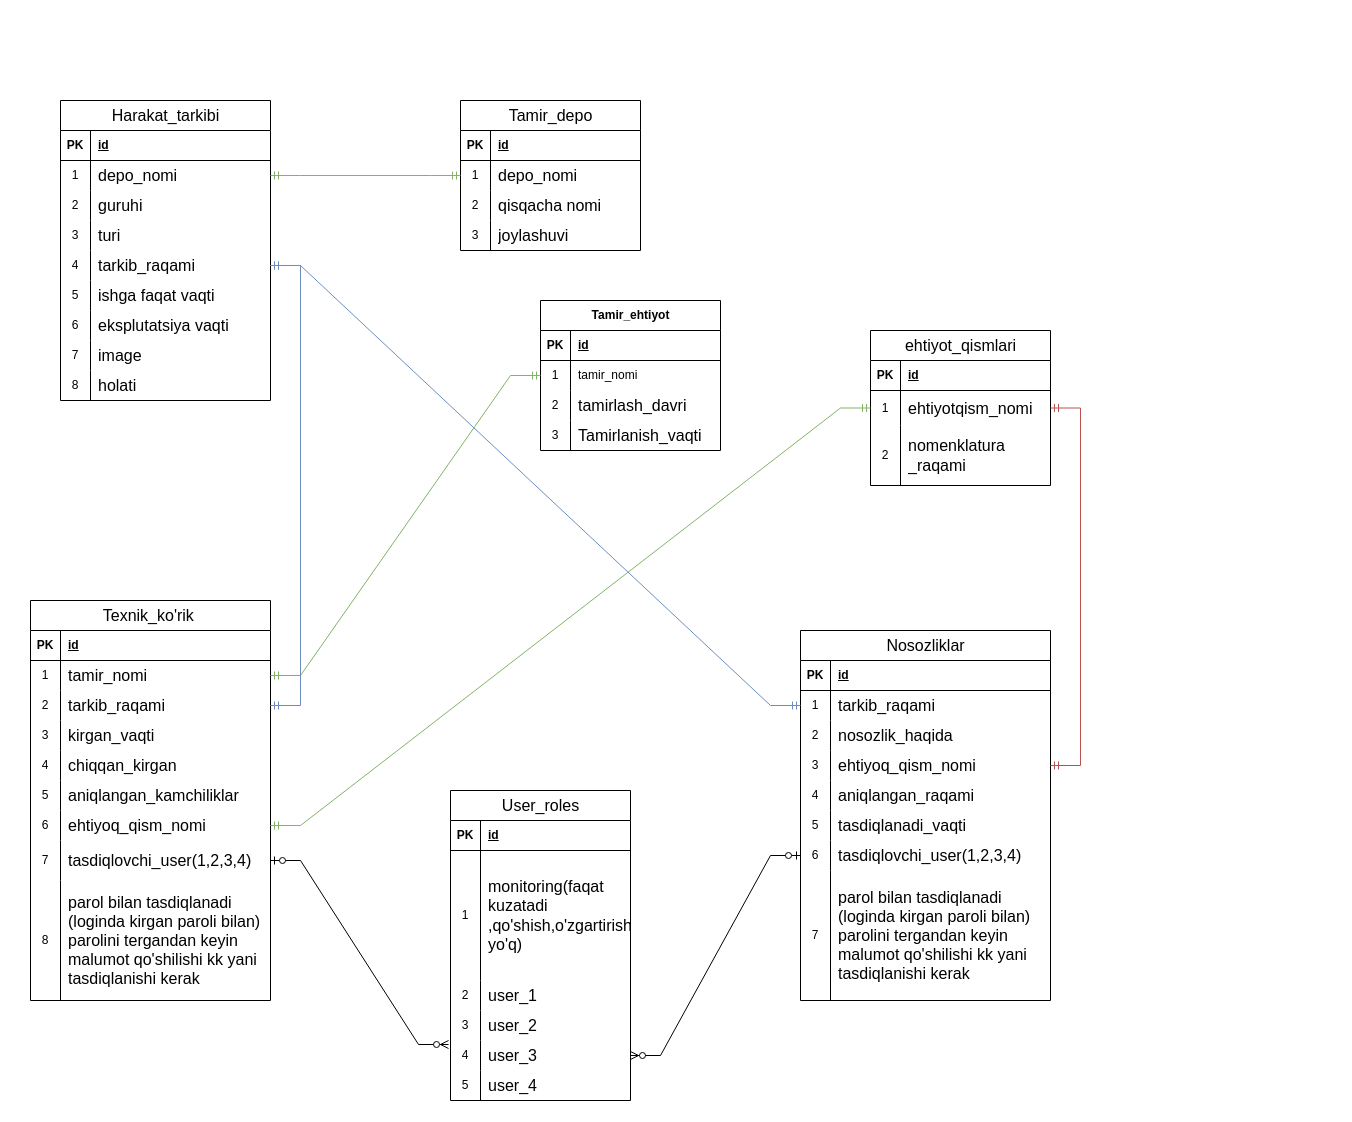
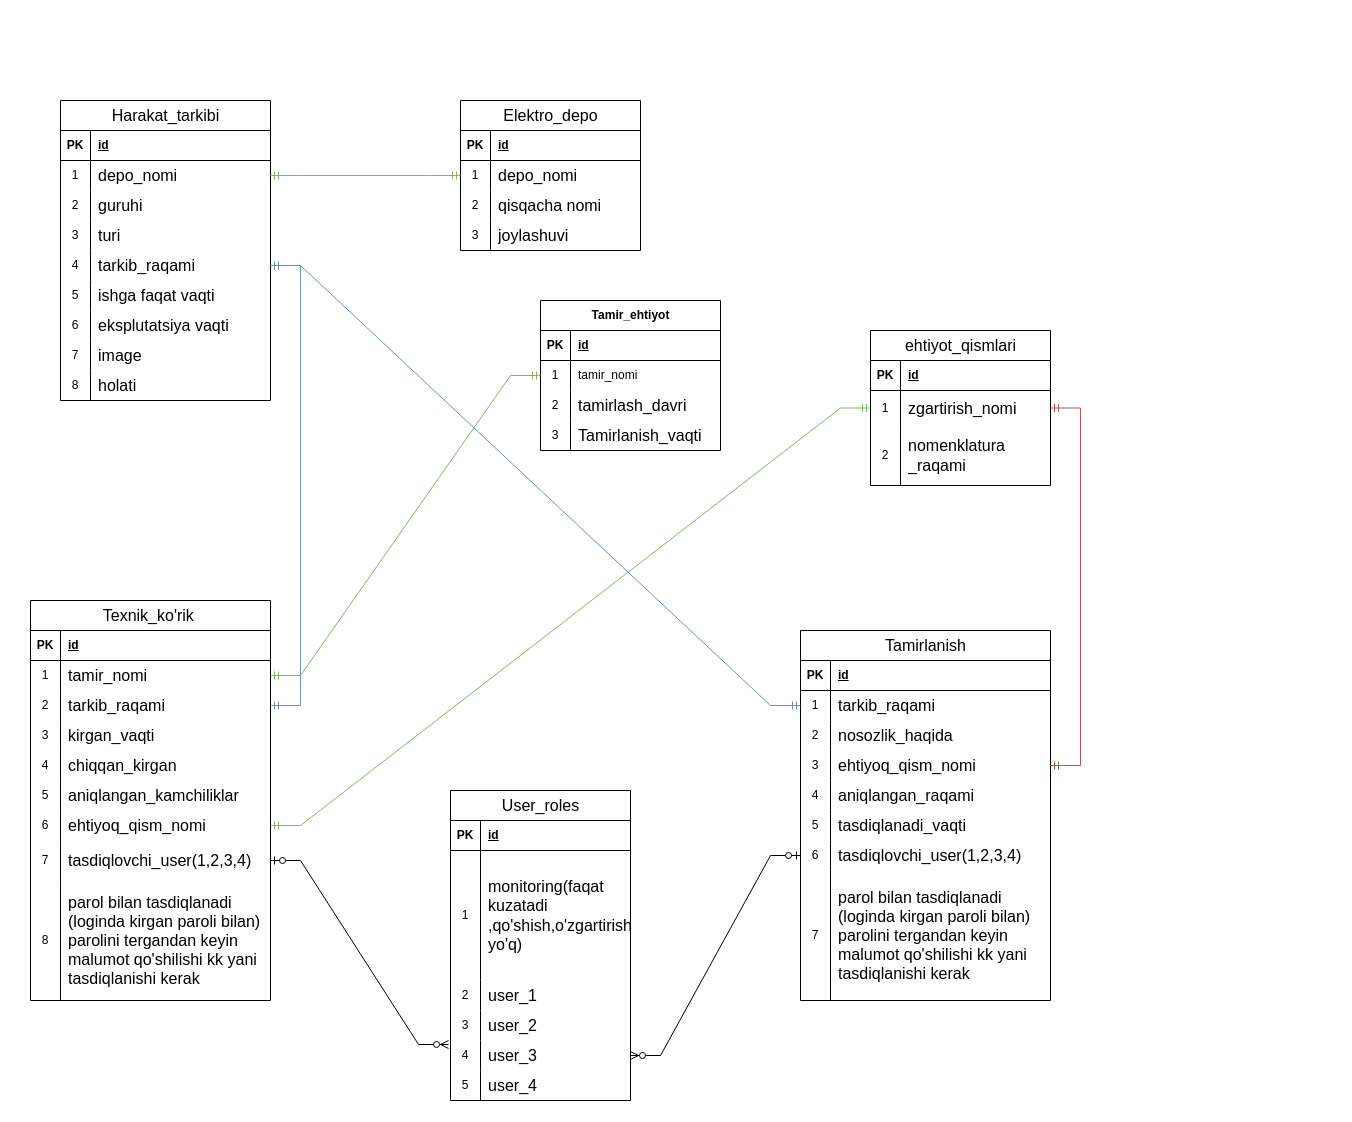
- <mxCell id="15" value="&lt;span style=&quot;font-size: 16px; font-weight: 400;&quot;&gt;Tamir_depo&lt;/span&gt;" style="shape=table;startSize=30;container=1;collapsible=1;childLayout=tableLayout;fixedRows=1;rowLines=0;fontStyle=1;align=center;resizeLast=1;html=1;" vertex="1" parent="1"><mxGeometry x="460" y="100" width="180" height="150" as="geometry" /></mxCell>
+ <mxCell id="15" value="&lt;span style=&quot;font-size: 16px; font-weight: 400;&quot;&gt;Elektro_depo&lt;/span&gt;" style="shape=table;startSize=30;container=1;collapsible=1;childLayout=tableLayout;fixedRows=1;rowLines=0;fontStyle=1;align=center;resizeLast=1;html=1;" vertex="1" parent="1"><mxGeometry x="460" y="100" width="180" height="150" as="geometry" /></mxCell>
- <mxCell id="34" value="&lt;span style=&quot;font-size: 16px;&quot;&gt;ehtiyotqism_nomi&lt;/span&gt;" style="shape=partialRectangle;connectable=0;fillColor=none;top=0;left=0;bottom=0;right=0;align=left;spacingLeft=6;overflow=hidden;whiteSpace=wrap;html=1;" vertex="1" parent="32"><mxGeometry x="30" width="150" height="35" as="geometry"><mxRectangle width="150" height="35" as="alternateBounds" /></mxGeometry></mxCell>
+ <mxCell id="34" value="&lt;span style=&quot;font-size: 16px;&quot;&gt;zgartirish_nomi&lt;/span&gt;" style="shape=partialRectangle;connectable=0;fillColor=none;top=0;left=0;bottom=0;right=0;align=left;spacingLeft=6;overflow=hidden;whiteSpace=wrap;html=1;" vertex="1" parent="32"><mxGeometry x="30" width="150" height="35" as="geometry"><mxRectangle width="150" height="35" as="alternateBounds" /></mxGeometry></mxCell>
- <mxCell id="94" value="&lt;span style=&quot;font-size: 16px; font-weight: 400;&quot;&gt;Nosozliklar&lt;/span&gt;" style="shape=table;startSize=30;container=1;collapsible=1;childLayout=tableLayout;fixedRows=1;rowLines=0;fontStyle=1;align=center;resizeLast=1;html=1;" vertex="1" parent="1"><mxGeometry x="800" y="630" width="250" height="370" as="geometry" /></mxCell>
+ <mxCell id="94" value="&lt;span style=&quot;font-size: 16px; font-weight: 400;&quot;&gt;Tamirlanish&lt;/span&gt;" style="shape=table;startSize=30;container=1;collapsible=1;childLayout=tableLayout;fixedRows=1;rowLines=0;fontStyle=1;align=center;resizeLast=1;html=1;" vertex="1" parent="1"><mxGeometry x="800" y="630" width="250" height="370" as="geometry" /></mxCell>
